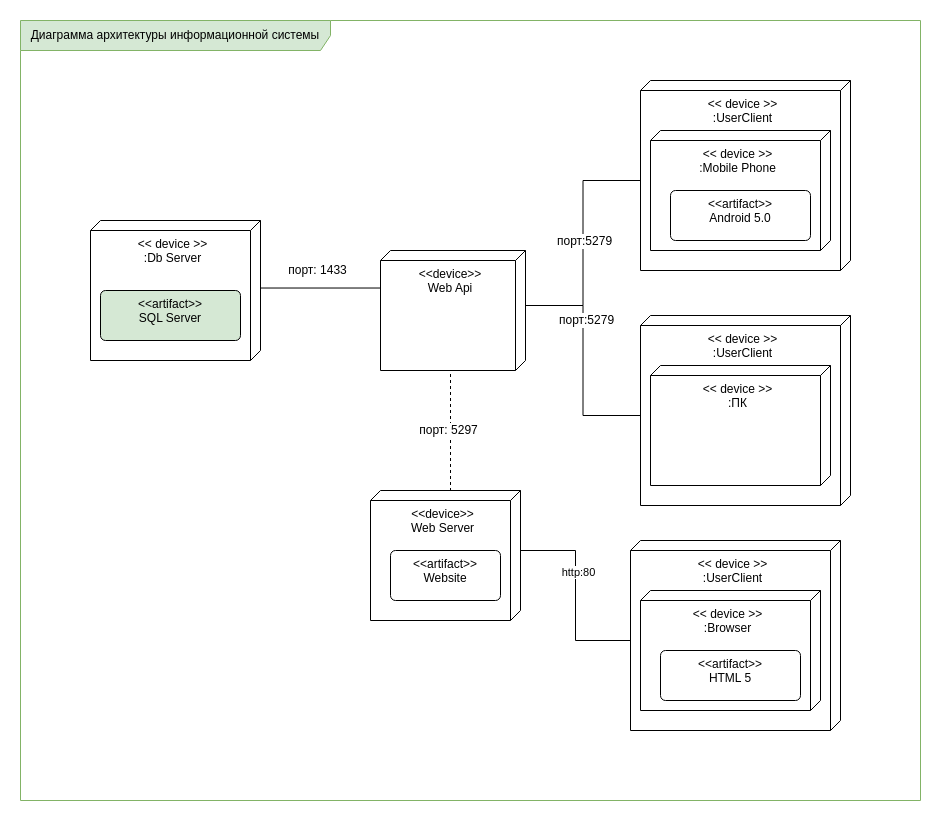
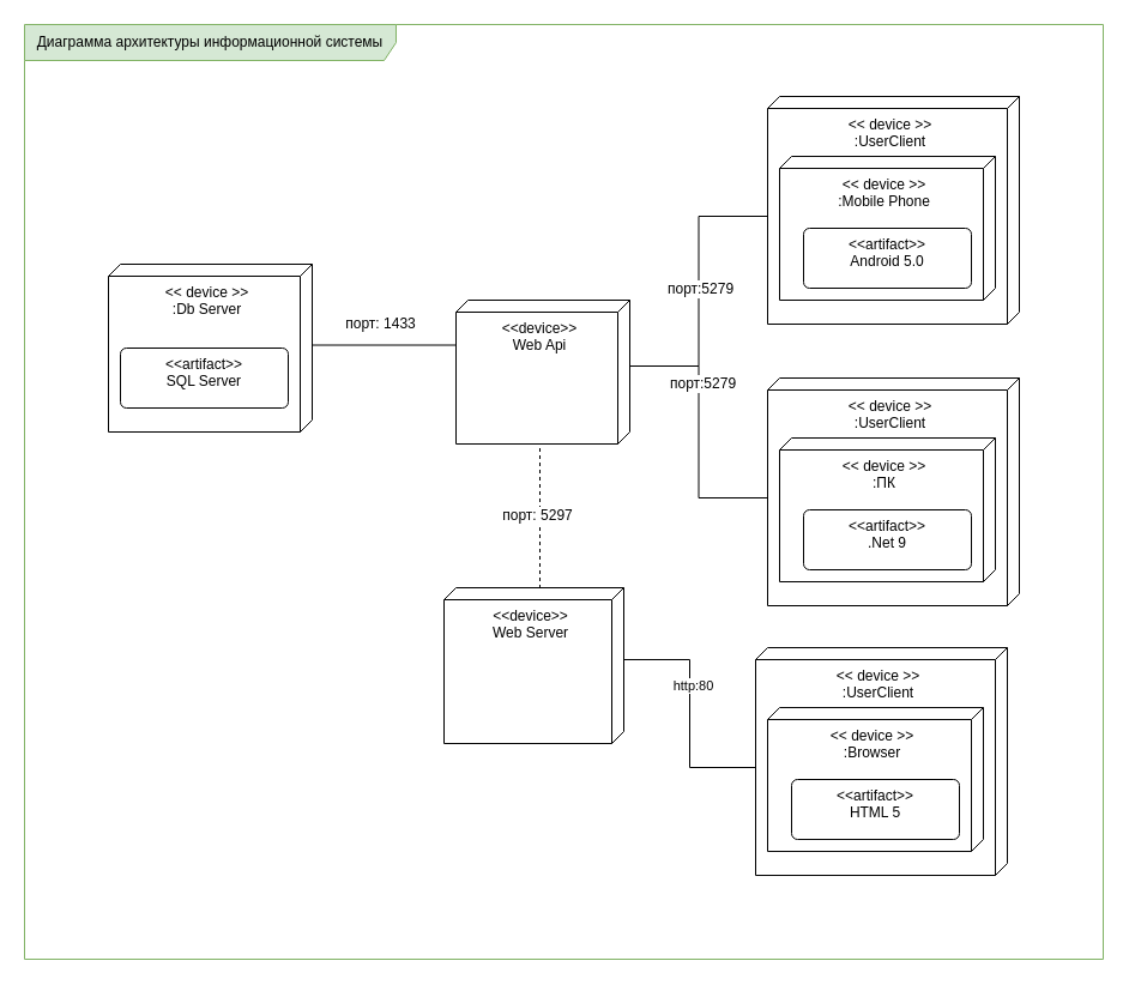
- <mxCell id="30" value="&amp;lt;&amp;lt;artifact&amp;gt;&amp;gt;&lt;div&gt;SQL Server&lt;/div&gt;" style="html=1;align=center;verticalAlign=top;rounded=1;absoluteArcSize=1;arcSize=10;dashed=0;whiteSpace=wrap;movable=1;resizable=1;rotatable=1;deletable=1;editable=1;locked=0;connectable=1;fillColor=#d5e8d4;" parent="29" vertex="1"><mxGeometry x="10" y="70" width="140" height="50" as="geometry" /></mxCell>
+ <mxCell id="30" value="&amp;lt;&amp;lt;artifact&amp;gt;&amp;gt;&lt;div&gt;SQL Server&lt;/div&gt;" style="html=1;align=center;verticalAlign=top;rounded=1;absoluteArcSize=1;arcSize=10;dashed=0;whiteSpace=wrap;movable=1;resizable=1;rotatable=1;deletable=1;editable=1;locked=0;connectable=1;" parent="29" vertex="1"><mxGeometry x="10" y="70" width="140" height="50" as="geometry" /></mxCell>
+ <mxCell id="12" value="&amp;lt;&amp;lt;artifact&amp;gt;&amp;gt;&lt;div&gt;.Net 9&lt;/div&gt;" style="html=1;align=center;verticalAlign=top;rounded=1;absoluteArcSize=1;arcSize=10;dashed=0;whiteSpace=wrap;movable=1;resizable=1;rotatable=1;deletable=1;editable=1;locked=0;connectable=1;" parent="10" vertex="1"><mxGeometry x="30" y="110" width="140" height="50" as="geometry" /></mxCell>
- <mxCell id="9" value="&amp;lt;&amp;lt;artifact&amp;gt;&amp;gt;&lt;div&gt;Website&lt;/div&gt;" style="html=1;align=center;verticalAlign=top;rounded=1;absoluteArcSize=1;arcSize=10;dashed=0;whiteSpace=wrap;movable=1;resizable=1;rotatable=1;deletable=1;editable=1;locked=0;connectable=1;" parent="7" vertex="1"><mxGeometry x="20" y="60" width="110" height="50" as="geometry" /></mxCell>
